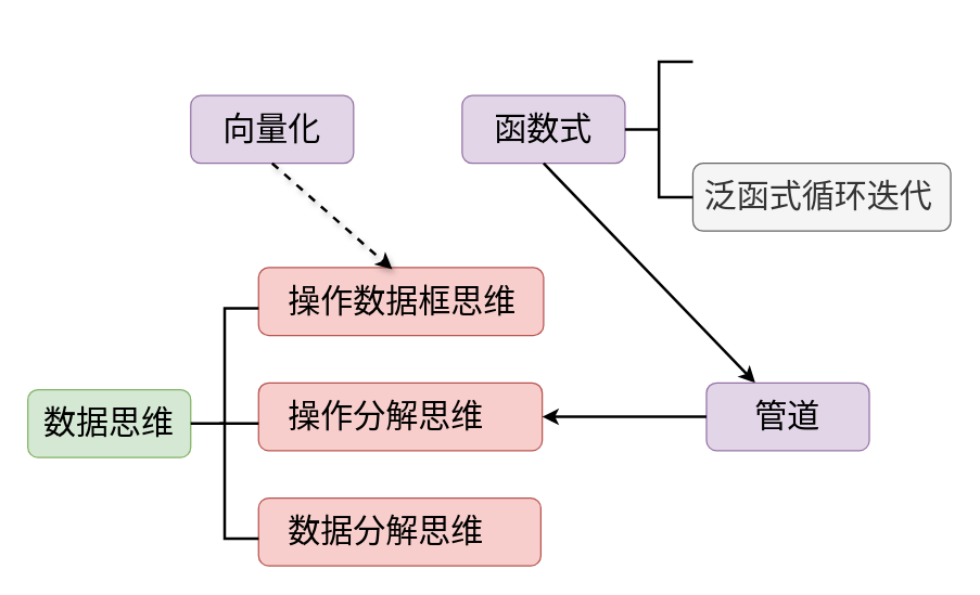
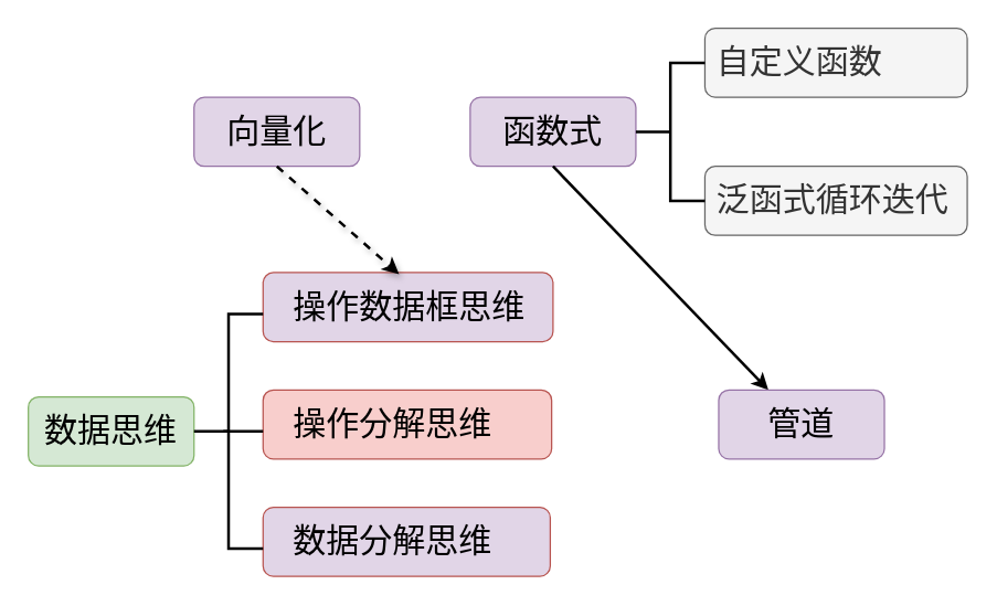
+ <mxCell id="13" value="&lt;font style=&quot;font-size: 24px&quot;&gt;&amp;nbsp;自定义函数&lt;/font&gt;" style="rounded=1;whiteSpace=wrap;html=1;fillColor=#f5f5f5;strokeColor=#666666;fontColor=#333333;align=left;" parent="1" vertex="1"><mxGeometry x="510" y="20" width="190" height="50" as="geometry" /></mxCell>
- <mxCell id="3" value="&lt;font style=&quot;font-size: 24px&quot;&gt;&amp;nbsp; &amp;nbsp;操作数据框思维&lt;/font&gt;" style="rounded=1;whiteSpace=wrap;html=1;fillColor=#f8cecc;strokeColor=#b85450;align=left;" parent="1" vertex="1"><mxGeometry x="190" y="197" width="210" height="50" as="geometry" /></mxCell>
+ <mxCell id="3" value="&lt;font style=&quot;font-size: 24px&quot;&gt;&amp;nbsp; &amp;nbsp;操作数据框思维&lt;/font&gt;" style="rounded=1;whiteSpace=wrap;html=1;fillColor=#e1d5e7;strokeColor=#b85450;align=left;" parent="1" vertex="1"><mxGeometry x="190" y="197" width="210" height="50" as="geometry" /></mxCell>
- <mxCell id="16" value="" style="endArrow=classic;html=1;exitX=0;exitY=0.5;exitDx=0;exitDy=0;entryX=1;entryY=0.5;entryDx=0;entryDy=0;strokeWidth=2;" edge="1" parent="1" source="15" target="4"><mxGeometry width="50" height="50" relative="1" as="geometry"><mxPoint x="326" y="300" as="sourcePoint" /><mxPoint x="376" y="250" as="targetPoint" /></mxGeometry></mxCell>
- <mxCell id="5" value="&lt;font style=&quot;font-size: 24px&quot;&gt;&amp;nbsp; &amp;nbsp;数据分解思维&lt;/font&gt;" style="rounded=1;whiteSpace=wrap;html=1;align=left;fillColor=#f8cecc;strokeColor=#b85450;" parent="1" vertex="1"><mxGeometry x="190" y="367" width="208" height="50" as="geometry" /></mxCell>
+ <mxCell id="5" value="&lt;font style=&quot;font-size: 24px&quot;&gt;&amp;nbsp; &amp;nbsp;数据分解思维&lt;/font&gt;" style="rounded=1;whiteSpace=wrap;html=1;align=left;fillColor=#e1d5e7;strokeColor=#b85450;" parent="1" vertex="1"><mxGeometry x="190" y="367" width="208" height="50" as="geometry" /></mxCell>
